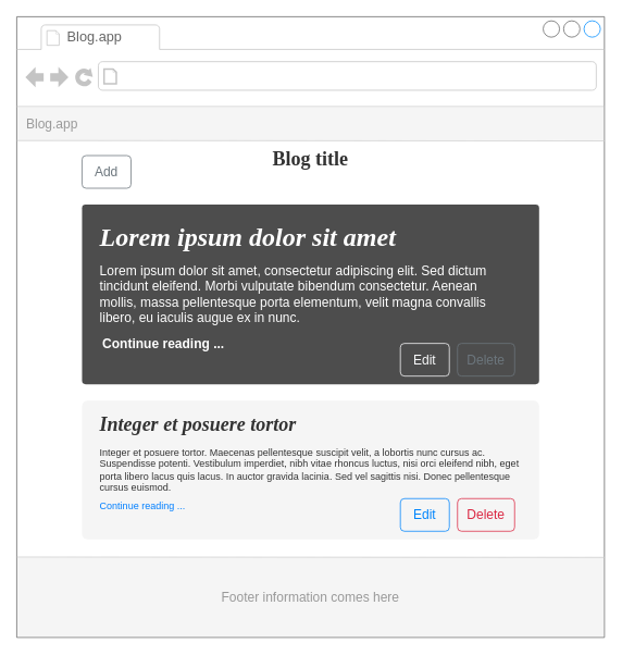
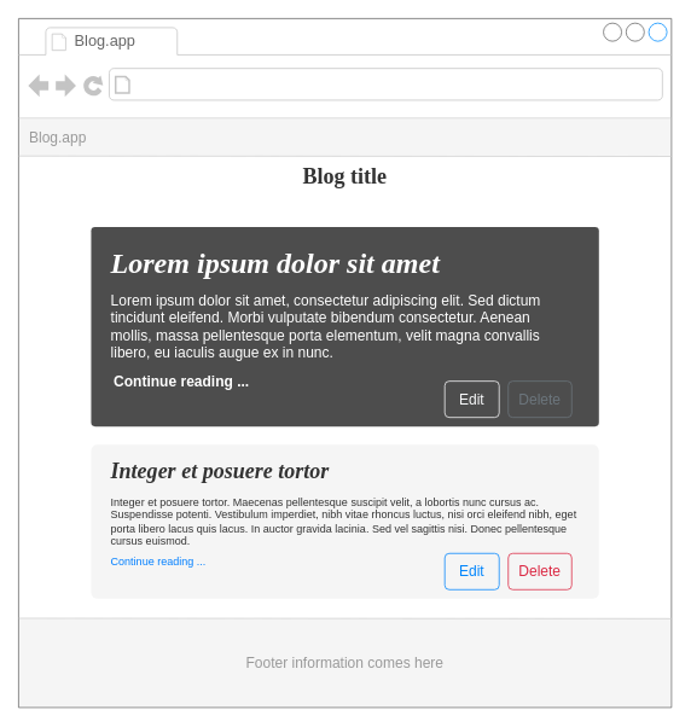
- <mxCell id="5" value="Add" style="html=1;shadow=0;dashed=0;shape=mxgraph.bootstrap.rrect;rSize=5;strokeColor=#6C767D;strokeWidth=1;fillColor=none;fontColor=#6C767D;whiteSpace=wrap;align=center;verticalAlign=middle;spacingLeft=0;fontStyle=0;fontSize=16;spacing=5;" parent="3" vertex="1"><mxGeometry x="80" y="170" width="60" height="40" as="geometry" /></mxCell>
